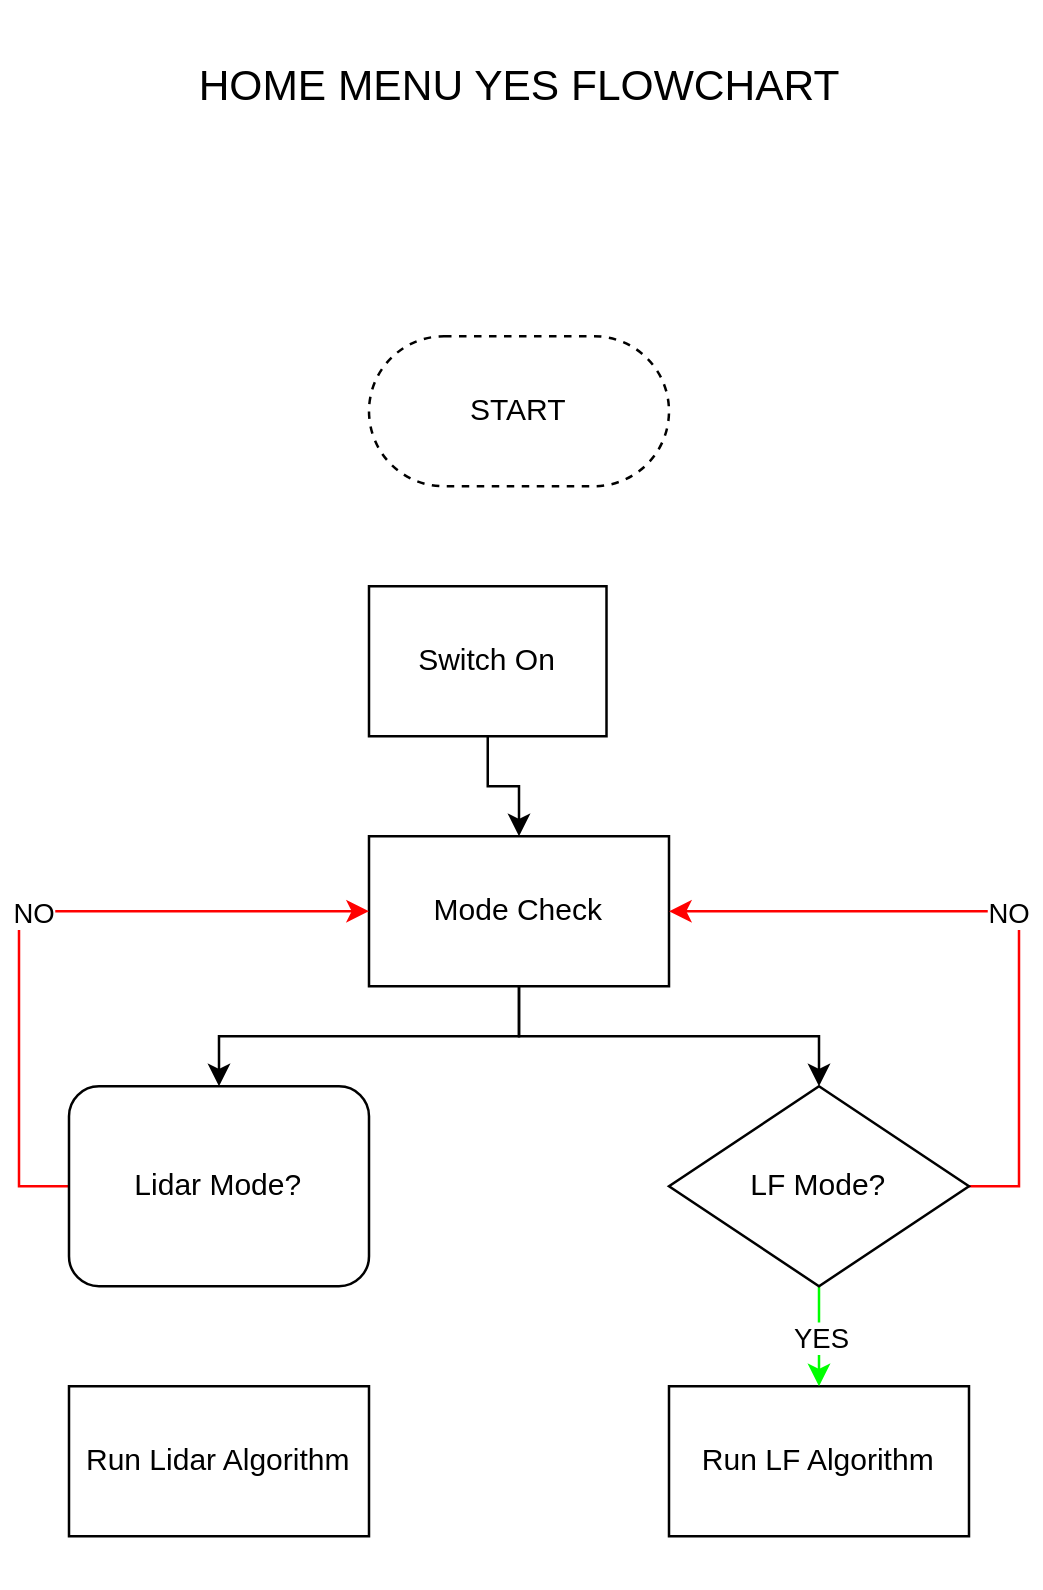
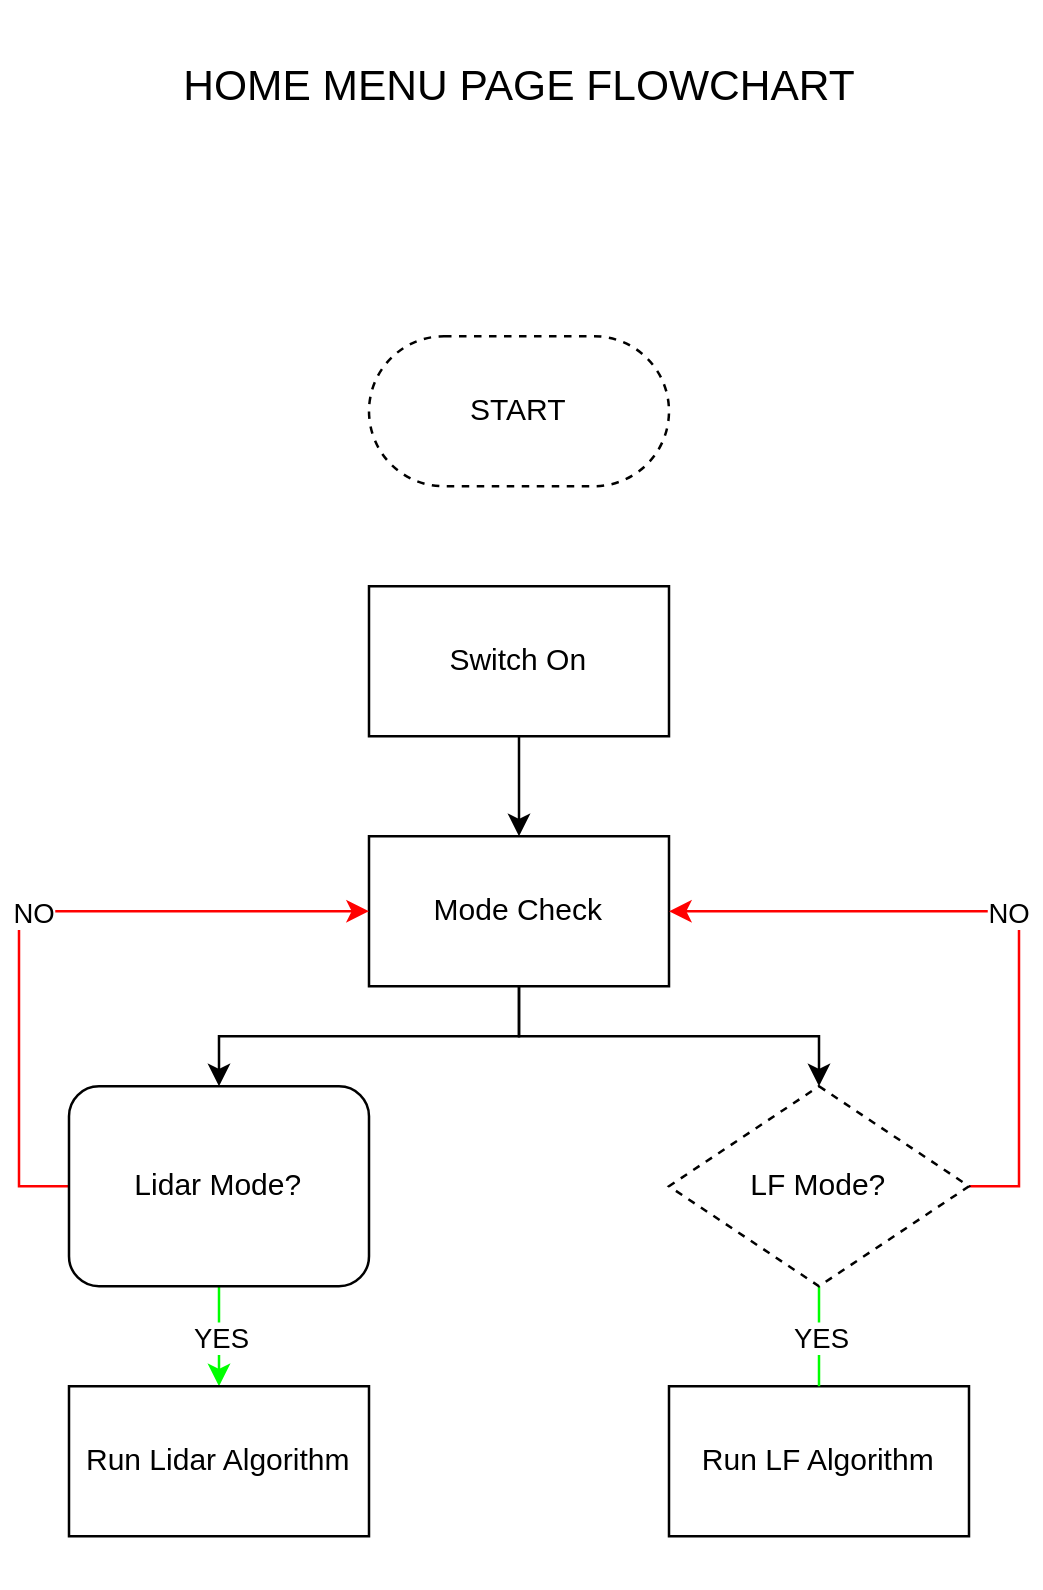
- <mxCell id="20" value="&lt;div&gt;&lt;span style=&quot;background-color: initial;&quot;&gt;HOME MENU YES&amp;nbsp;&lt;/span&gt;&lt;span style=&quot;background-color: initial;&quot;&gt;FLOWCHART&lt;/span&gt;&lt;br&gt;&lt;/div&gt;" style="text;html=1;align=center;verticalAlign=middle;resizable=0;points=[];autosize=1;strokeColor=none;fillColor=none;fontSize=17;" parent="1" vertex="1"><mxGeometry x="55" y="20" width="290" height="30" as="geometry" /></mxCell>
+ <mxCell id="20" value="&lt;div&gt;&lt;span style=&quot;background-color: initial;&quot;&gt;HOME MENU PAGE&amp;nbsp;&lt;/span&gt;&lt;span style=&quot;background-color: initial;&quot;&gt;FLOWCHART&lt;/span&gt;&lt;br&gt;&lt;/div&gt;" style="text;html=1;align=center;verticalAlign=middle;resizable=0;points=[];autosize=1;strokeColor=none;fillColor=none;fontSize=17;" parent="1" vertex="1"><mxGeometry x="55" y="20" width="290" height="30" as="geometry" /></mxCell>
- <mxCell id="3" value="Switch On" style="rounded=0;whiteSpace=wrap;html=1;fillColor=none;" parent="1" vertex="1"><mxGeometry x="140" y="234" width="95" height="60" as="geometry" /></mxCell>
+ <mxCell id="3" value="Switch On" style="rounded=0;whiteSpace=wrap;html=1;fillColor=none;" parent="1" vertex="1"><mxGeometry x="140" y="234" width="120" height="60" as="geometry" /></mxCell>
- <mxCell id="13" value="LF Mode?" style="rhombus;whiteSpace=wrap;html=1;fillColor=none;" parent="1" vertex="1"><mxGeometry x="260" y="434" width="120" height="80" as="geometry" /></mxCell>
+ <mxCell id="13" value="LF Mode?" style="rhombus;whiteSpace=wrap;html=1;fillColor=none;dashed=1;" parent="1" vertex="1"><mxGeometry x="260" y="434" width="120" height="80" as="geometry" /></mxCell>
+ <mxCell id="14" value="" style="edgeStyle=orthogonalEdgeStyle;rounded=0;orthogonalLoop=1;jettySize=auto;html=1;strokeColor=#00FF00;" parent="1" source="18" target="19" edge="1"><mxGeometry relative="1" as="geometry" /></mxCell>
+ <mxCell id="15" value="YES" style="edgeLabel;html=1;align=center;verticalAlign=middle;resizable=0;points=[];" parent="14" vertex="1" connectable="0"><mxGeometry relative="1" as="geometry"><mxPoint as="offset" /></mxGeometry></mxCell>
- <mxCell id="9" value="" style="edgeStyle=orthogonalEdgeStyle;rounded=0;orthogonalLoop=1;jettySize=auto;html=1;strokeColor=#00FF00;" parent="1" source="13" target="8" edge="1"><mxGeometry relative="1" as="geometry" /></mxCell>
+ <mxCell id="9" value="" style="edgeStyle=orthogonalEdgeStyle;rounded=0;orthogonalLoop=1;jettySize=auto;html=1;strokeColor=#00FF00;endArrow=none;" parent="1" source="13" target="8" edge="1"><mxGeometry relative="1" as="geometry" /></mxCell>
